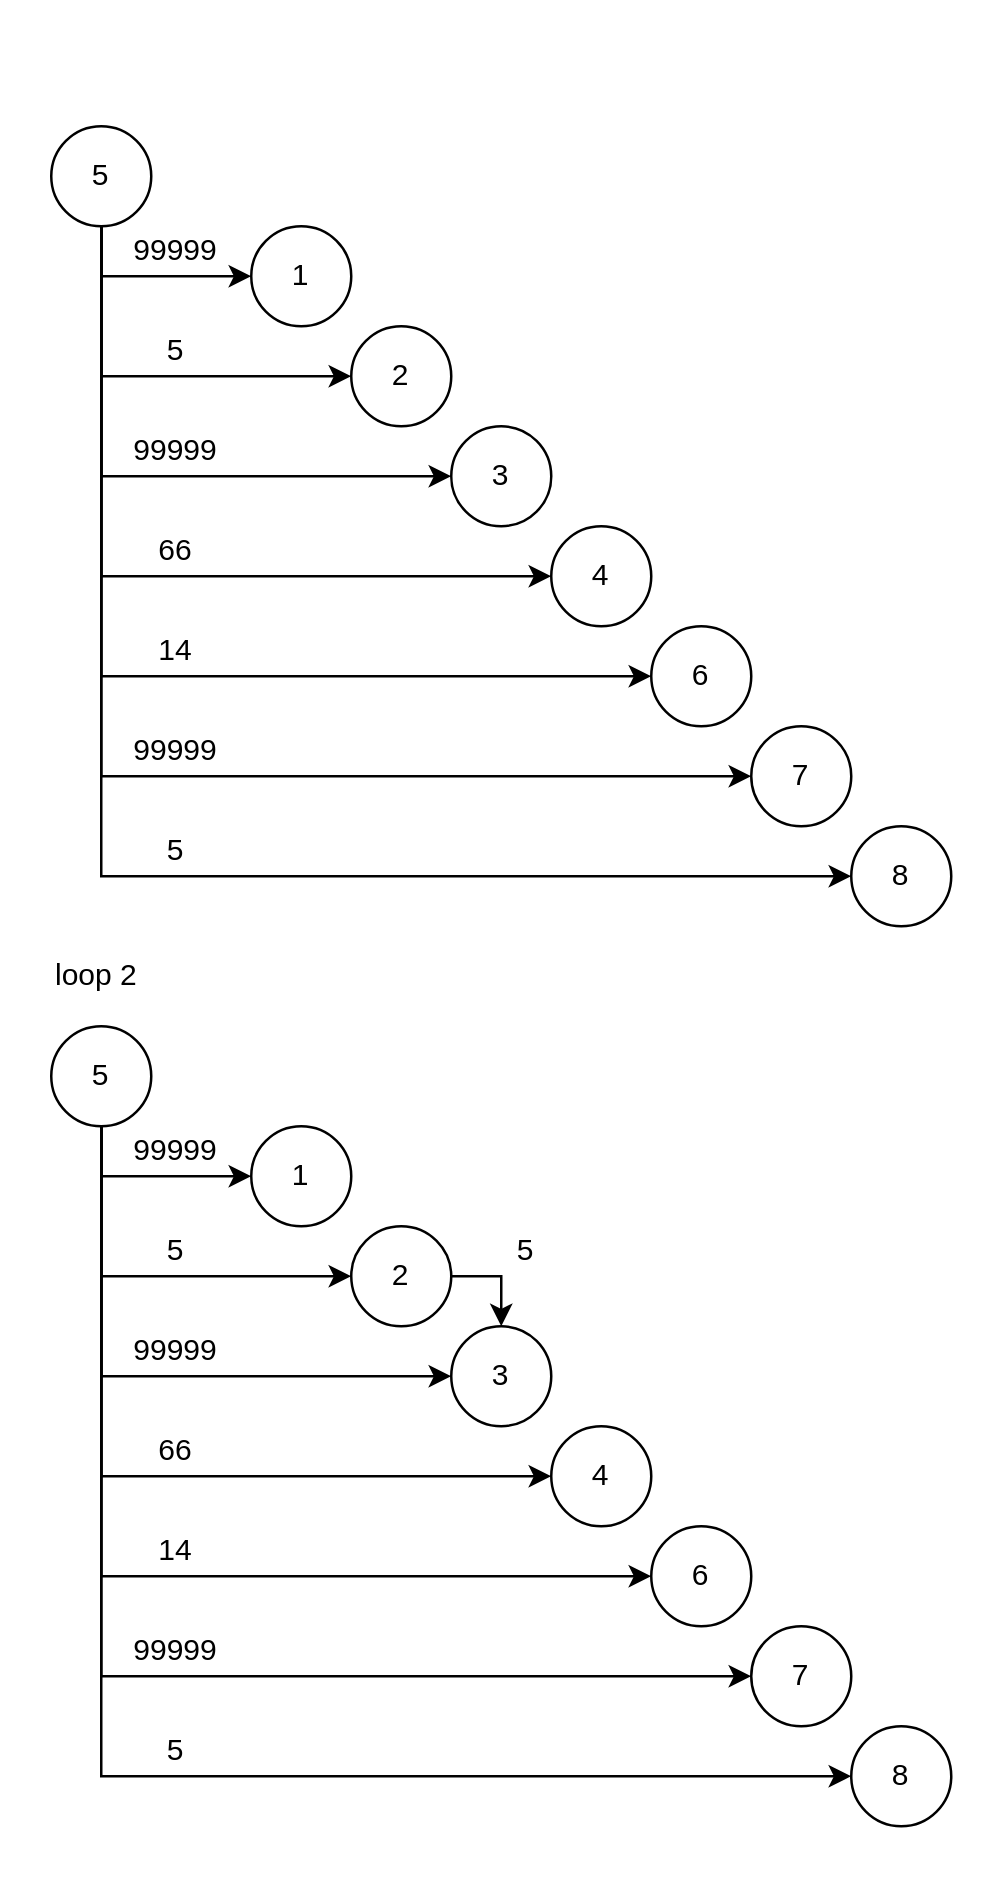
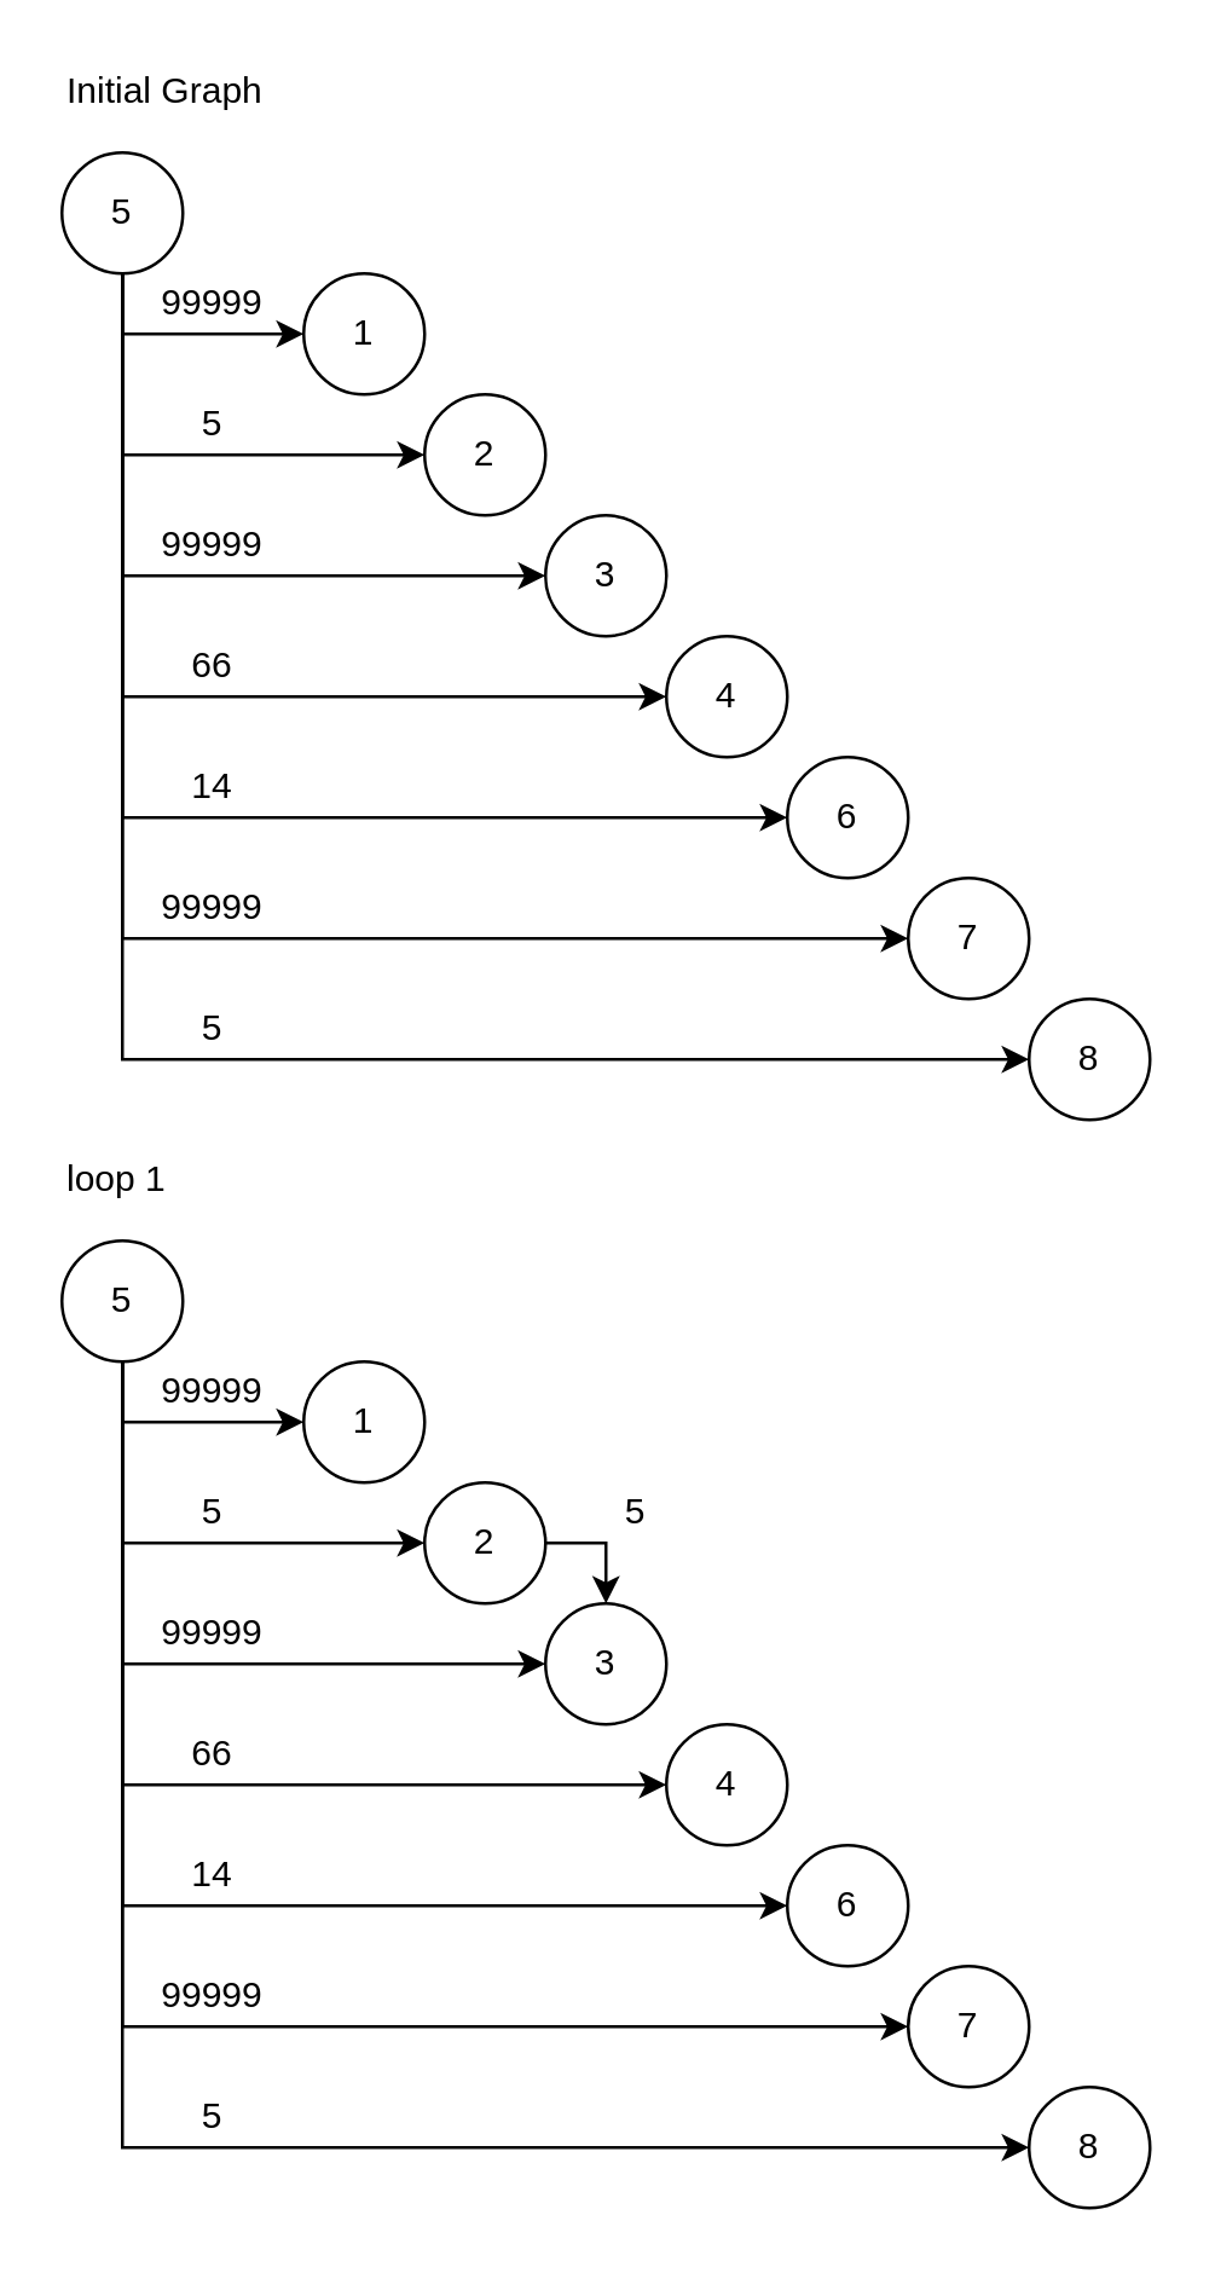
+ <mxCell id="48" value="Initial Graph" style="text;html=1;strokeColor=none;fillColor=none;align=left;verticalAlign=middle;whiteSpace=wrap;rounded=0;" vertex="1" parent="1"><mxGeometry y="20" width="110" height="20" as="geometry" x="20" /></mxCell>
- <mxCell id="47" value="loop 2" style="text;html=1;strokeColor=none;fillColor=none;align=left;verticalAlign=middle;whiteSpace=wrap;rounded=0;" vertex="1" parent="1"><mxGeometry y="380" width="40" height="20" as="geometry" x="20" /></mxCell>
+ <mxCell id="47" value="loop 1" style="text;html=1;strokeColor=none;fillColor=none;align=left;verticalAlign=middle;whiteSpace=wrap;rounded=0;" vertex="1" parent="1"><mxGeometry y="380" width="40" height="20" as="geometry" x="20" /></mxCell>
